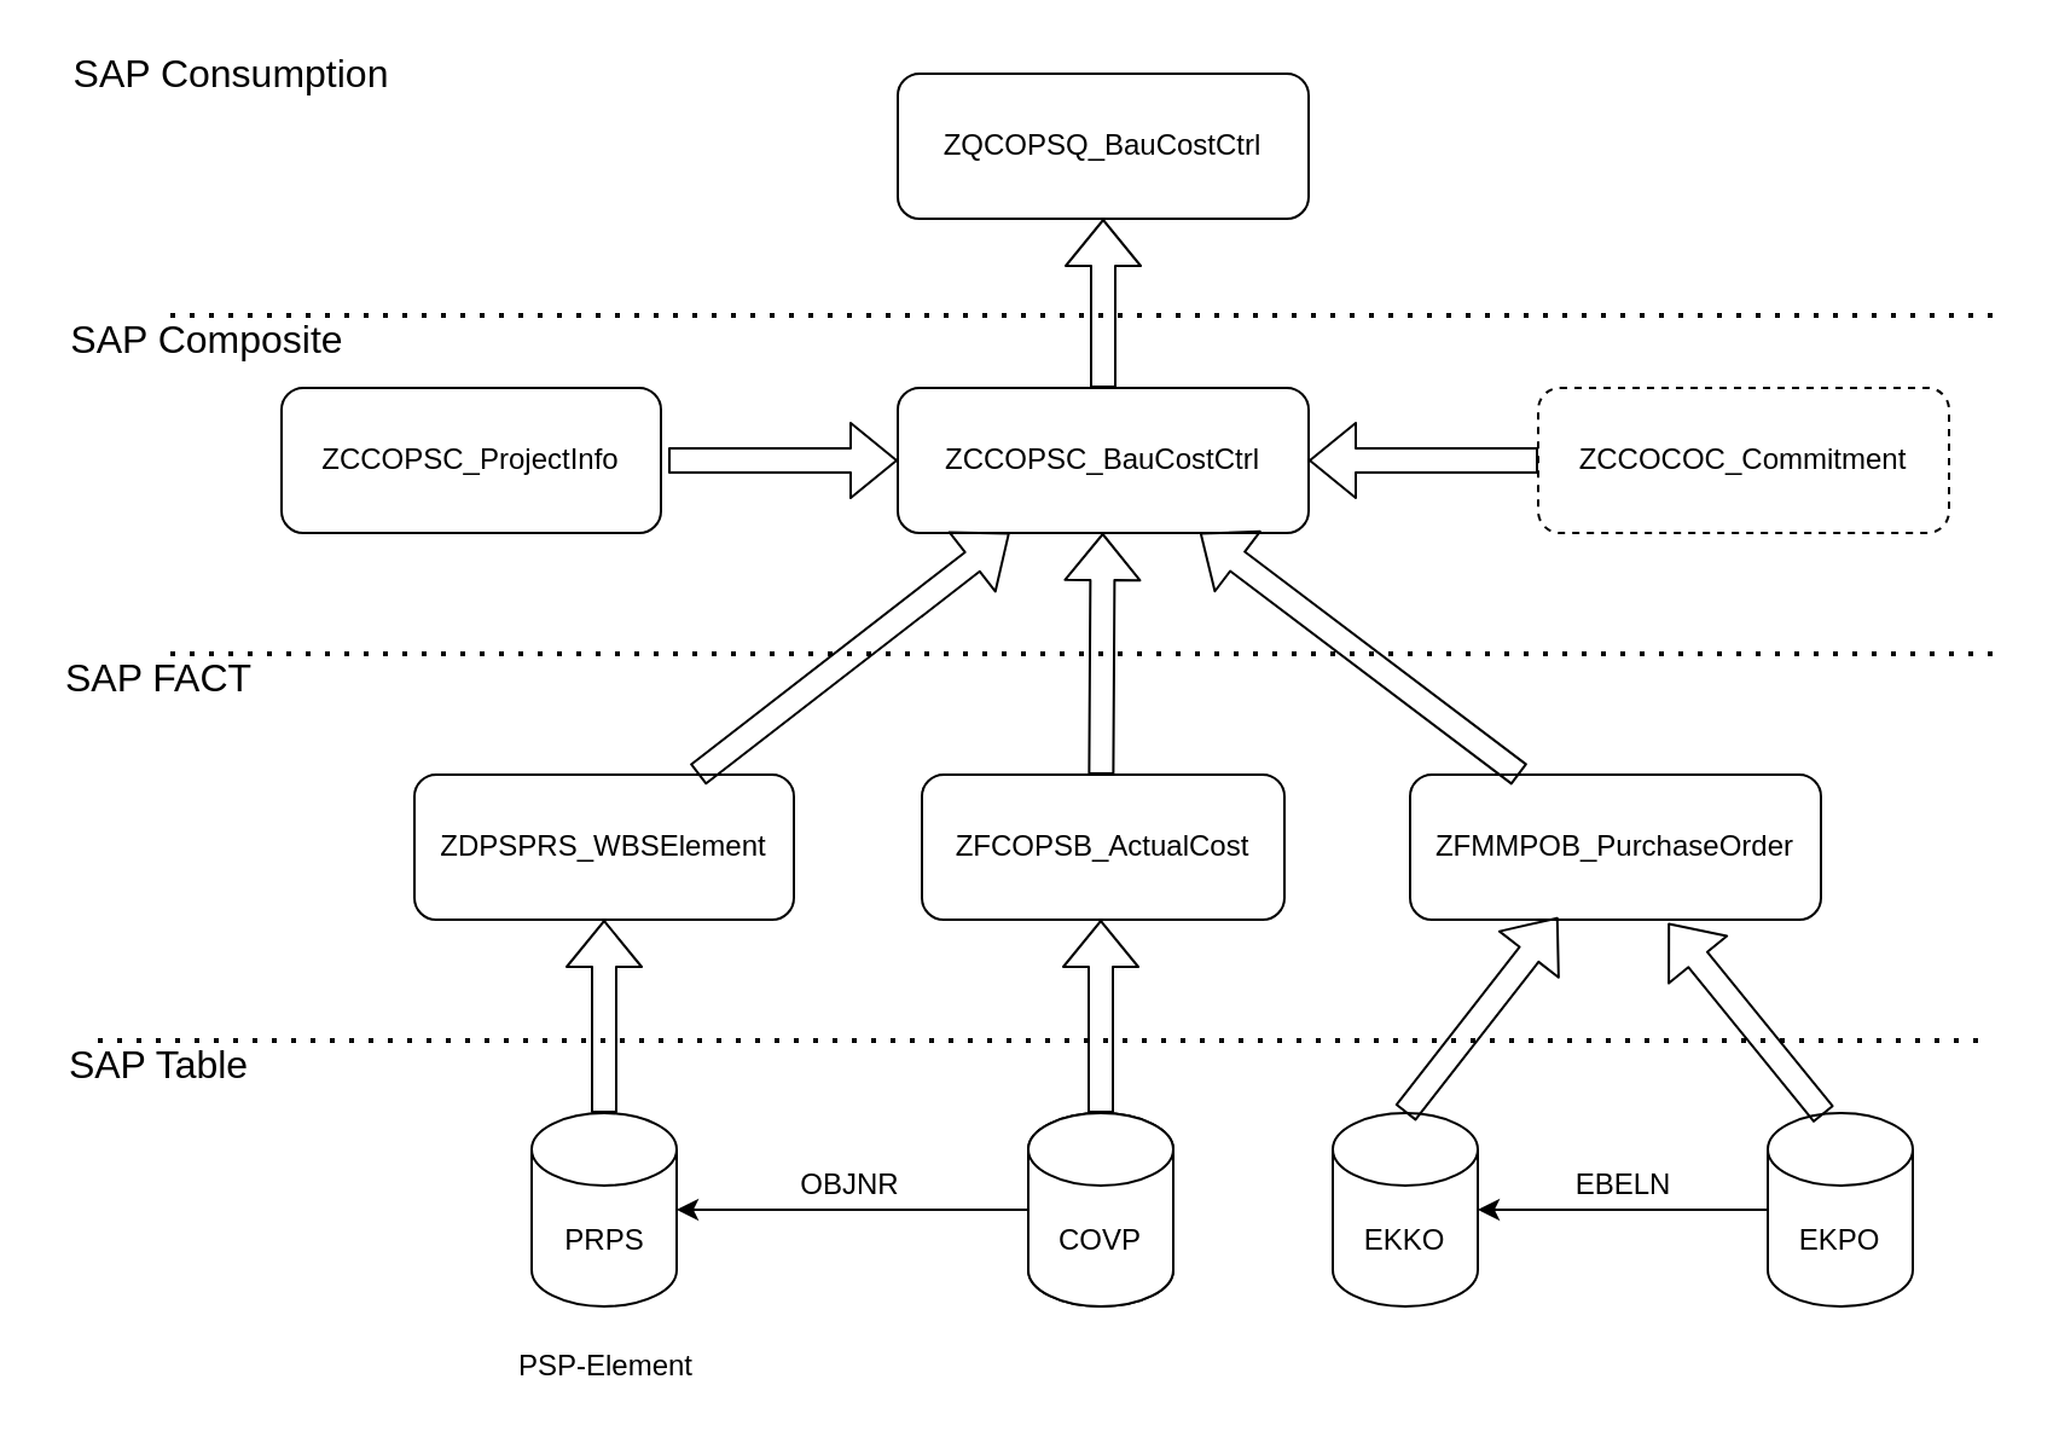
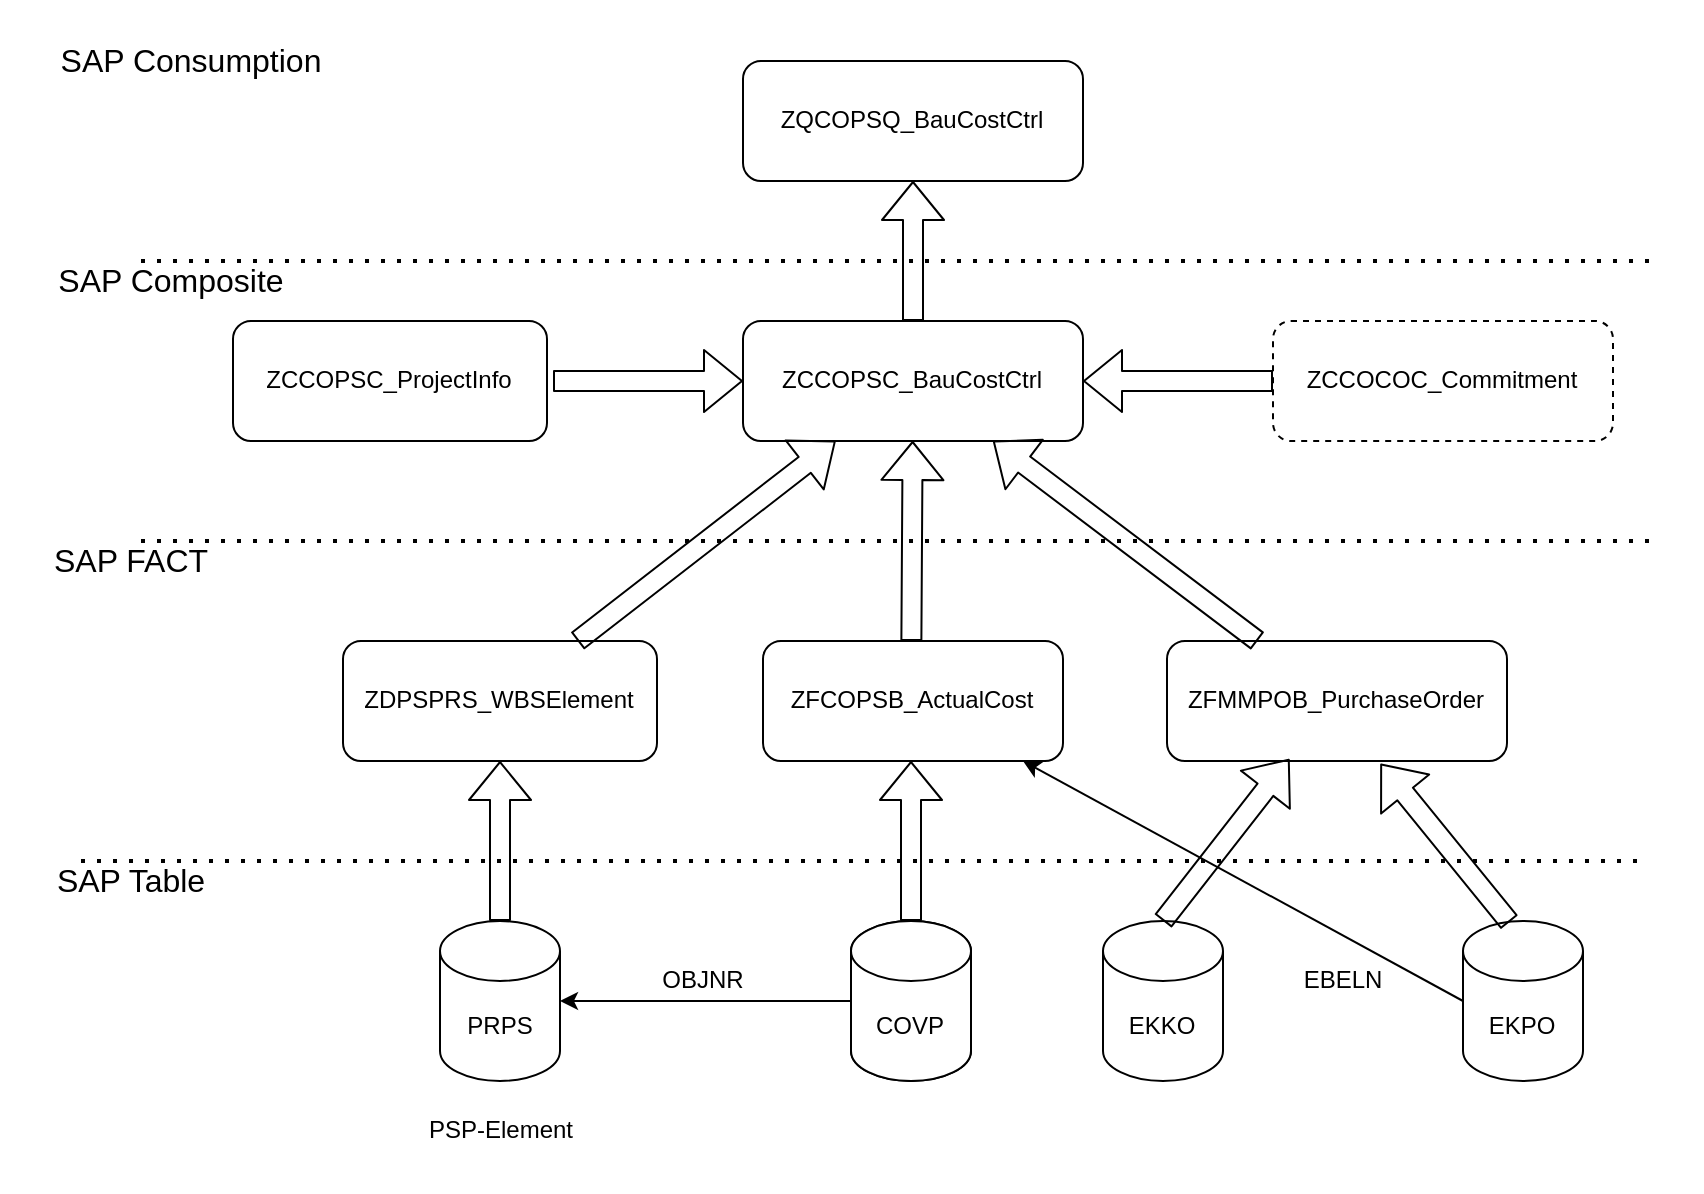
- <mxCell id="27" value="" style="endArrow=classic;html=1;exitX=0;exitY=0.5;exitDx=0;exitDy=0;exitPerimeter=0;entryX=1;entryY=0.5;entryDx=0;entryDy=0;entryPerimeter=0;" edge="1" parent="1" source="26" target="25"><mxGeometry width="50" height="50" relative="1" as="geometry"><mxPoint x="691.5" y="584" as="sourcePoint" /><mxPoint x="546" y="584" as="targetPoint" /></mxGeometry></mxCell>
+ <mxCell id="27" value="" style="endArrow=classic;html=1;exitX=0;exitY=0.5;exitDx=0;exitDy=0;exitPerimeter=0;" edge="1" parent="1" source="26" target="18"><mxGeometry width="50" height="50" relative="1" as="geometry"><mxPoint x="691.5" y="584" as="sourcePoint" /><mxPoint x="546" y="584" as="targetPoint" /></mxGeometry></mxCell>
